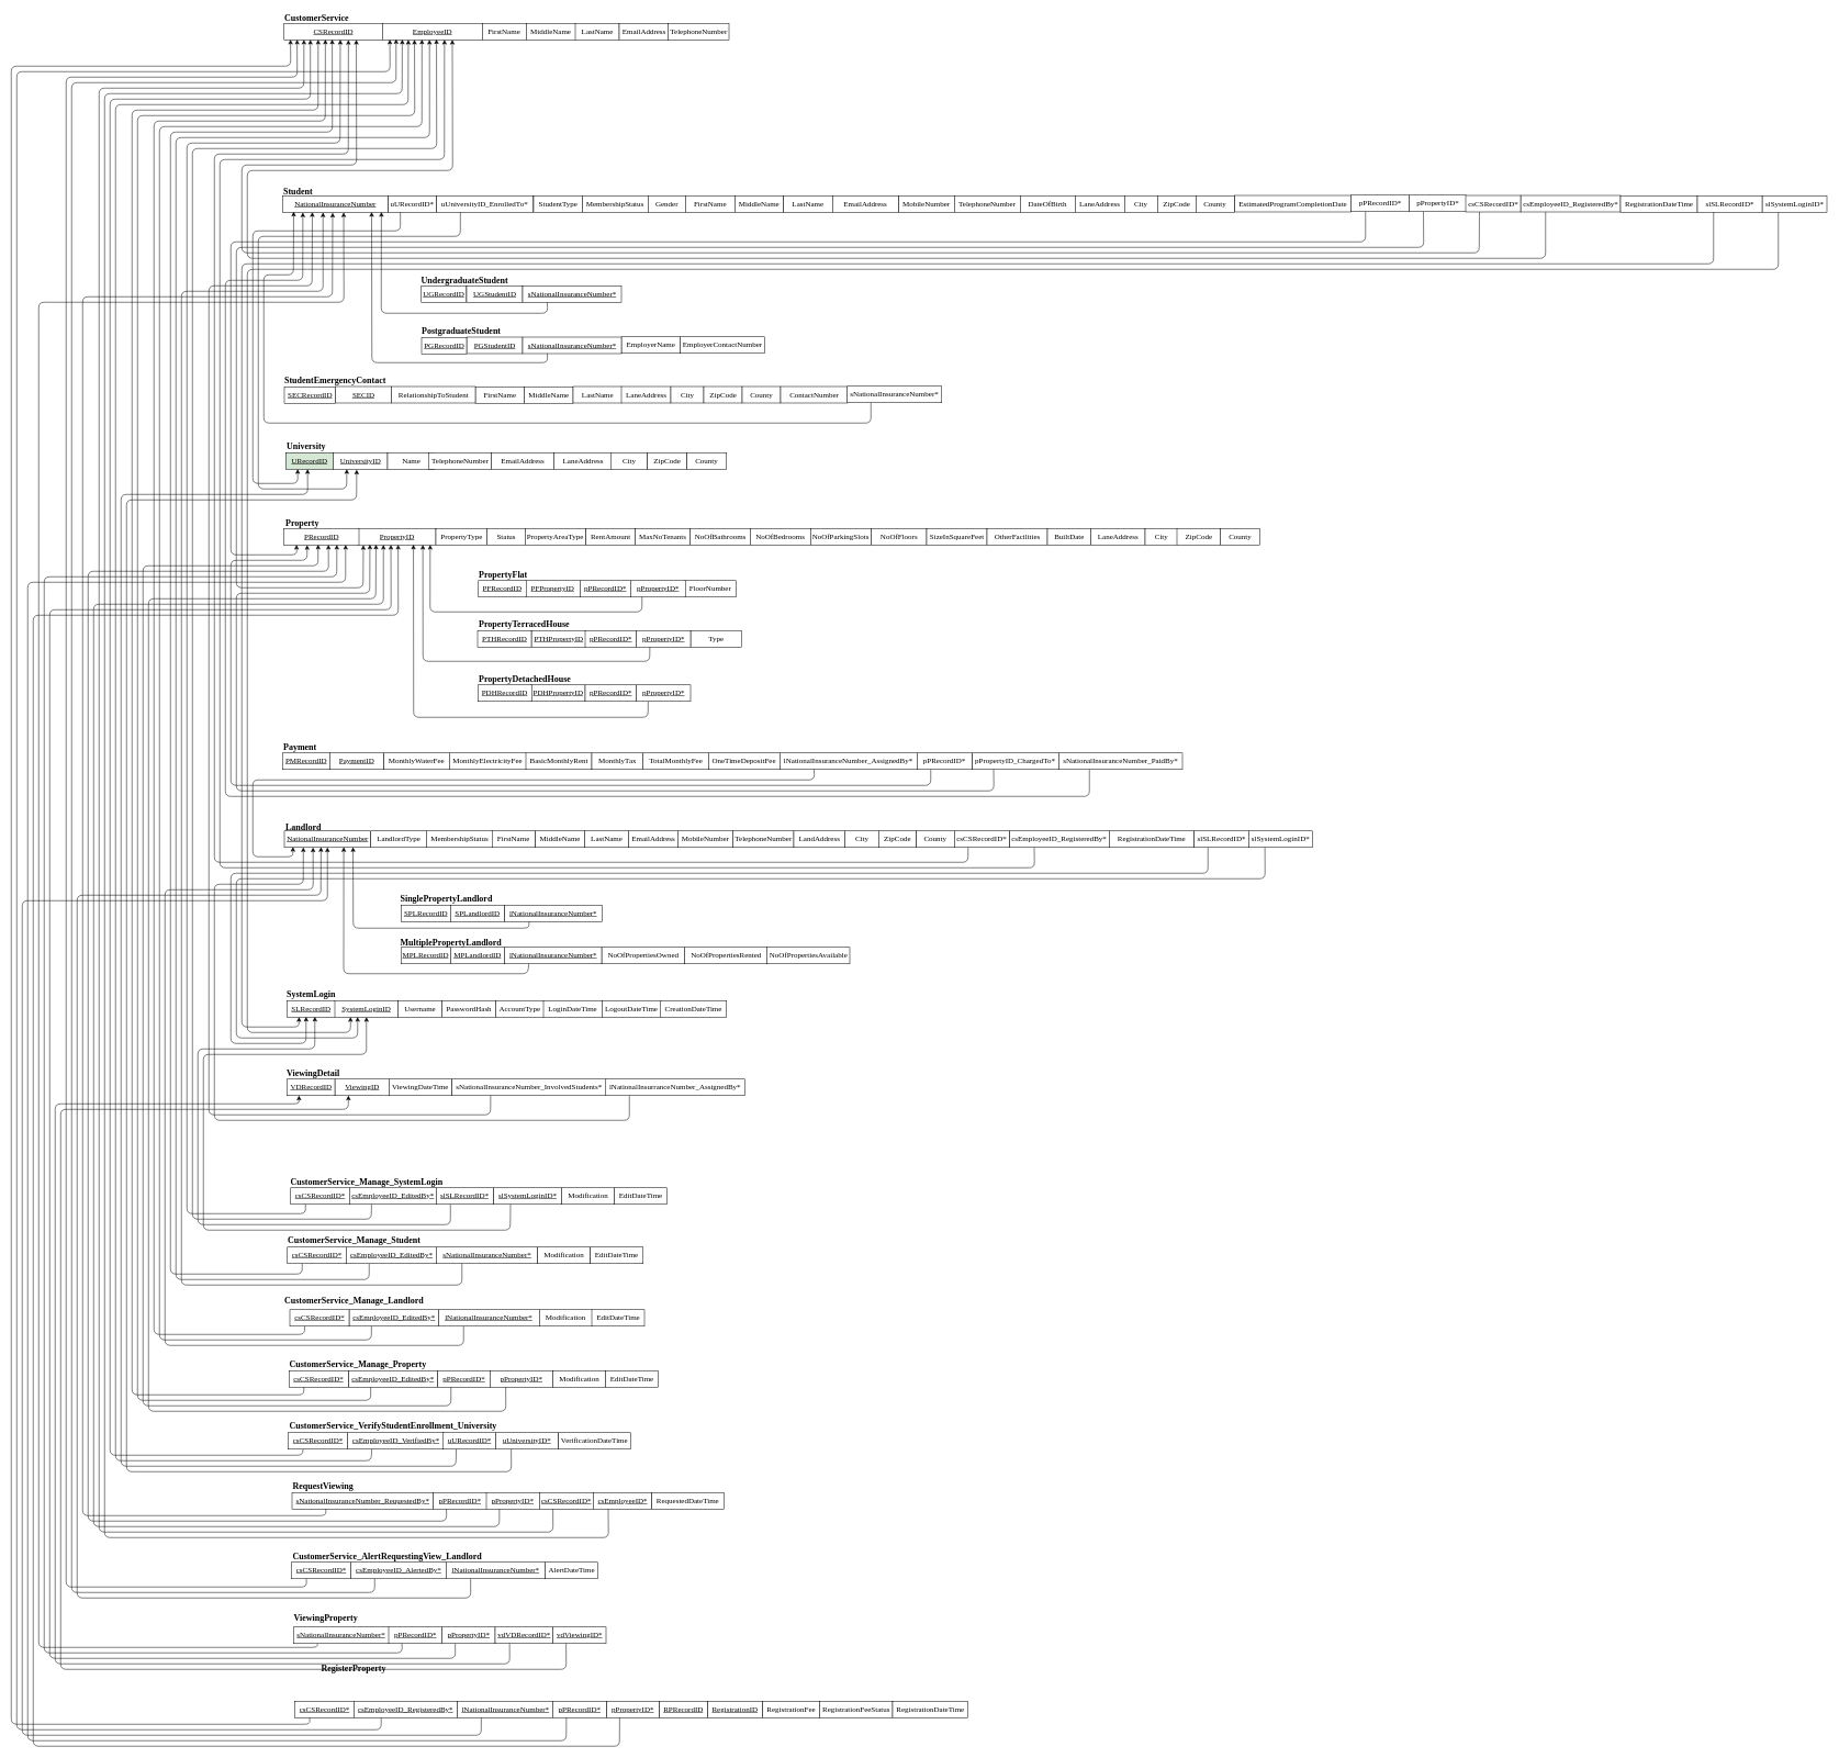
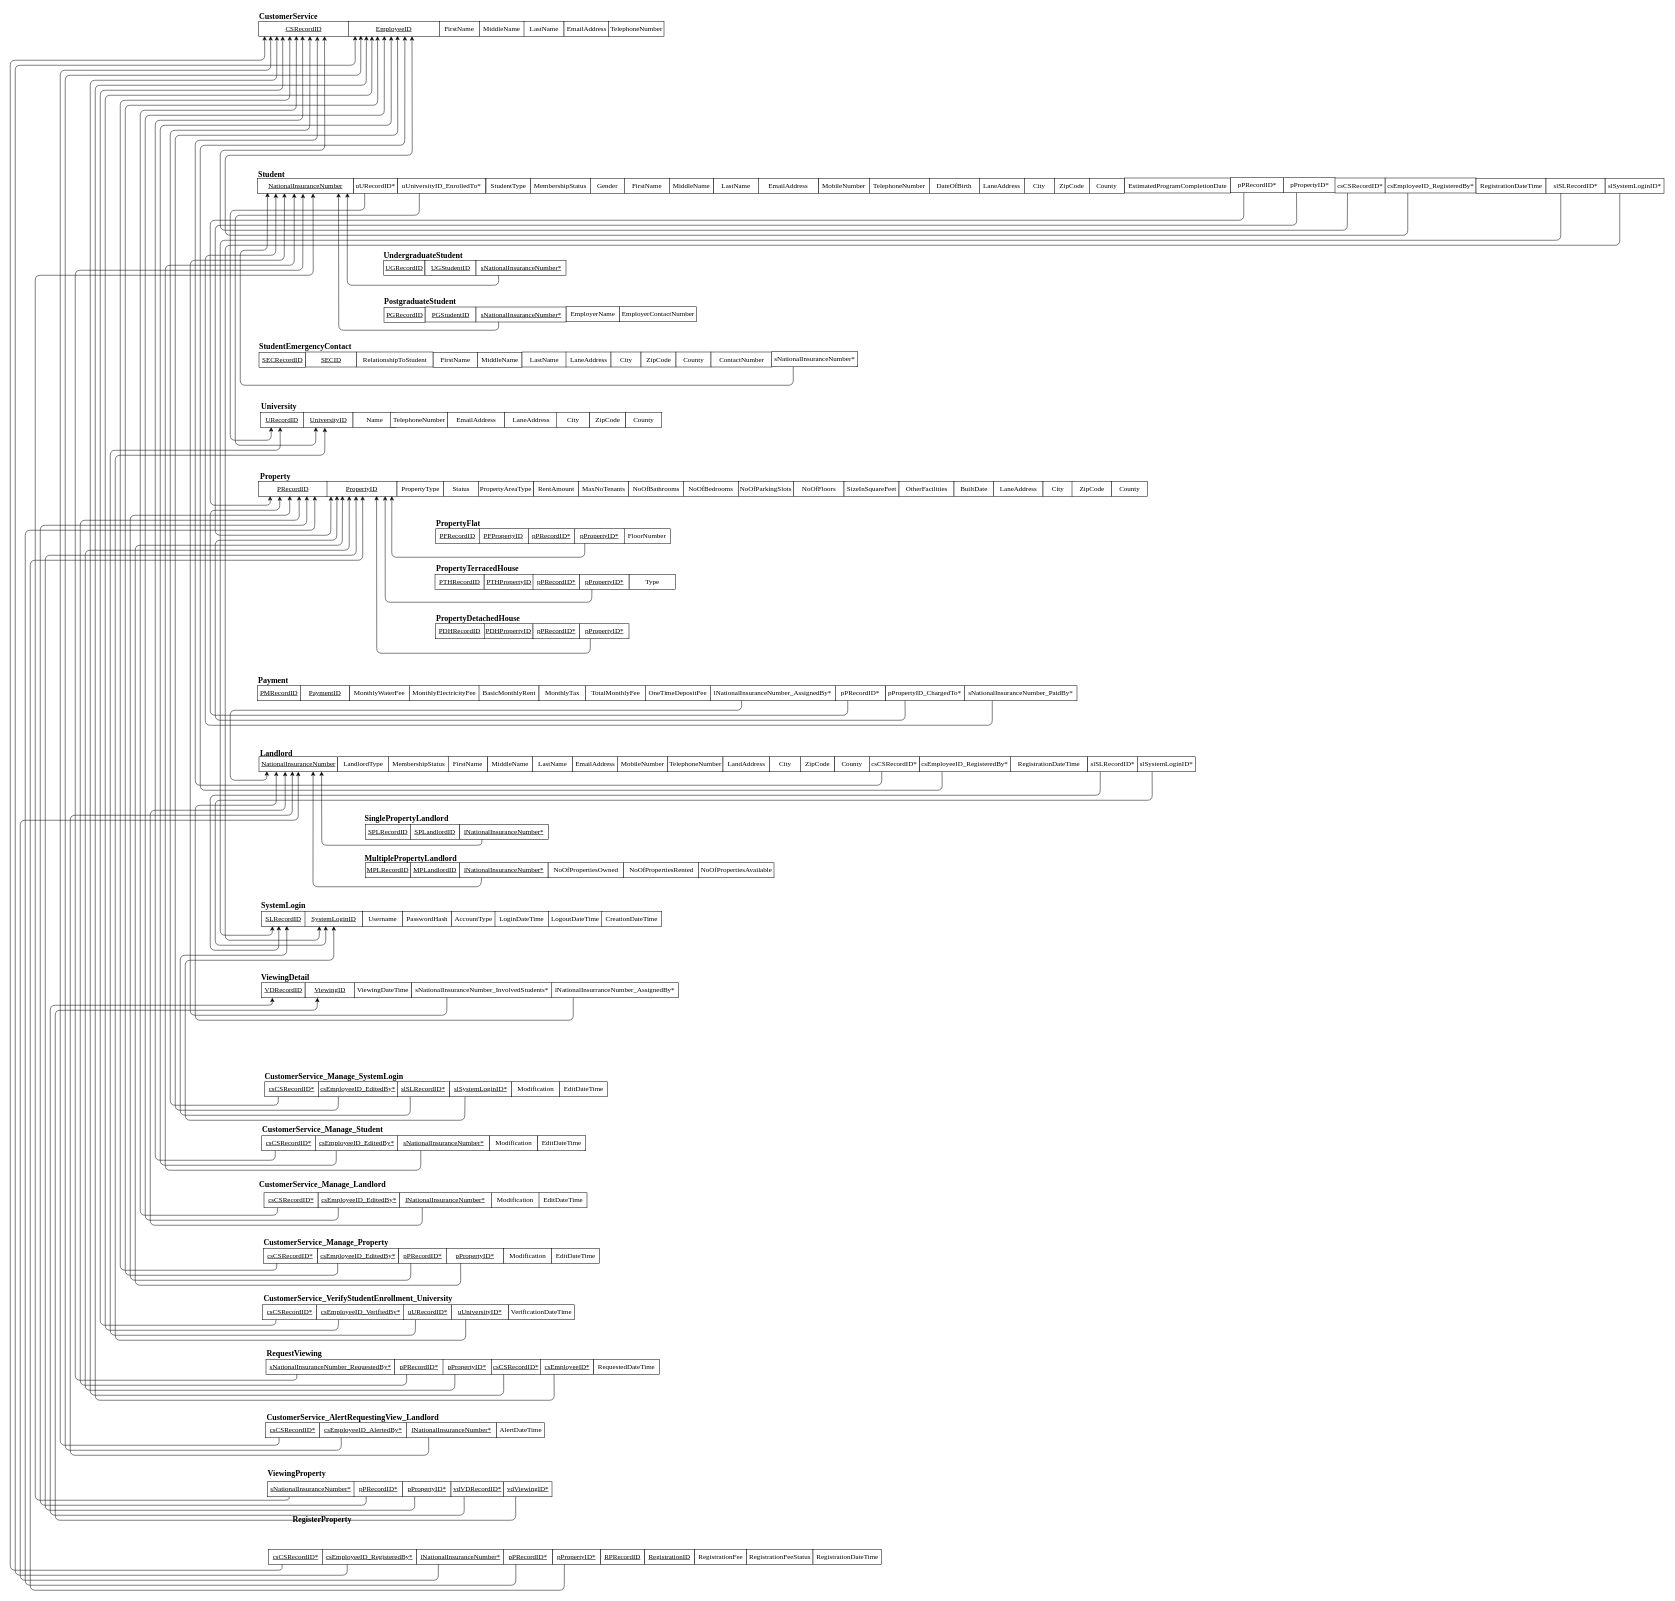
- <mxCell id="190" value="&lt;u&gt;URecordID&lt;/u&gt;" style="rounded=0;whiteSpace=wrap;html=1;fontSize=14;fontFamily=Times New Roman;fillColor=#d5e8d4;" parent="1" vertex="1"><mxGeometry x="520" y="824" width="87" height="30" as="geometry" /></mxCell>
+ <mxCell id="190" value="&lt;u&gt;URecordID&lt;/u&gt;" style="rounded=0;whiteSpace=wrap;html=1;fontSize=14;fontFamily=Times New Roman;" parent="1" vertex="1"><mxGeometry x="520" y="824" width="87" height="30" as="geometry" /></mxCell>
